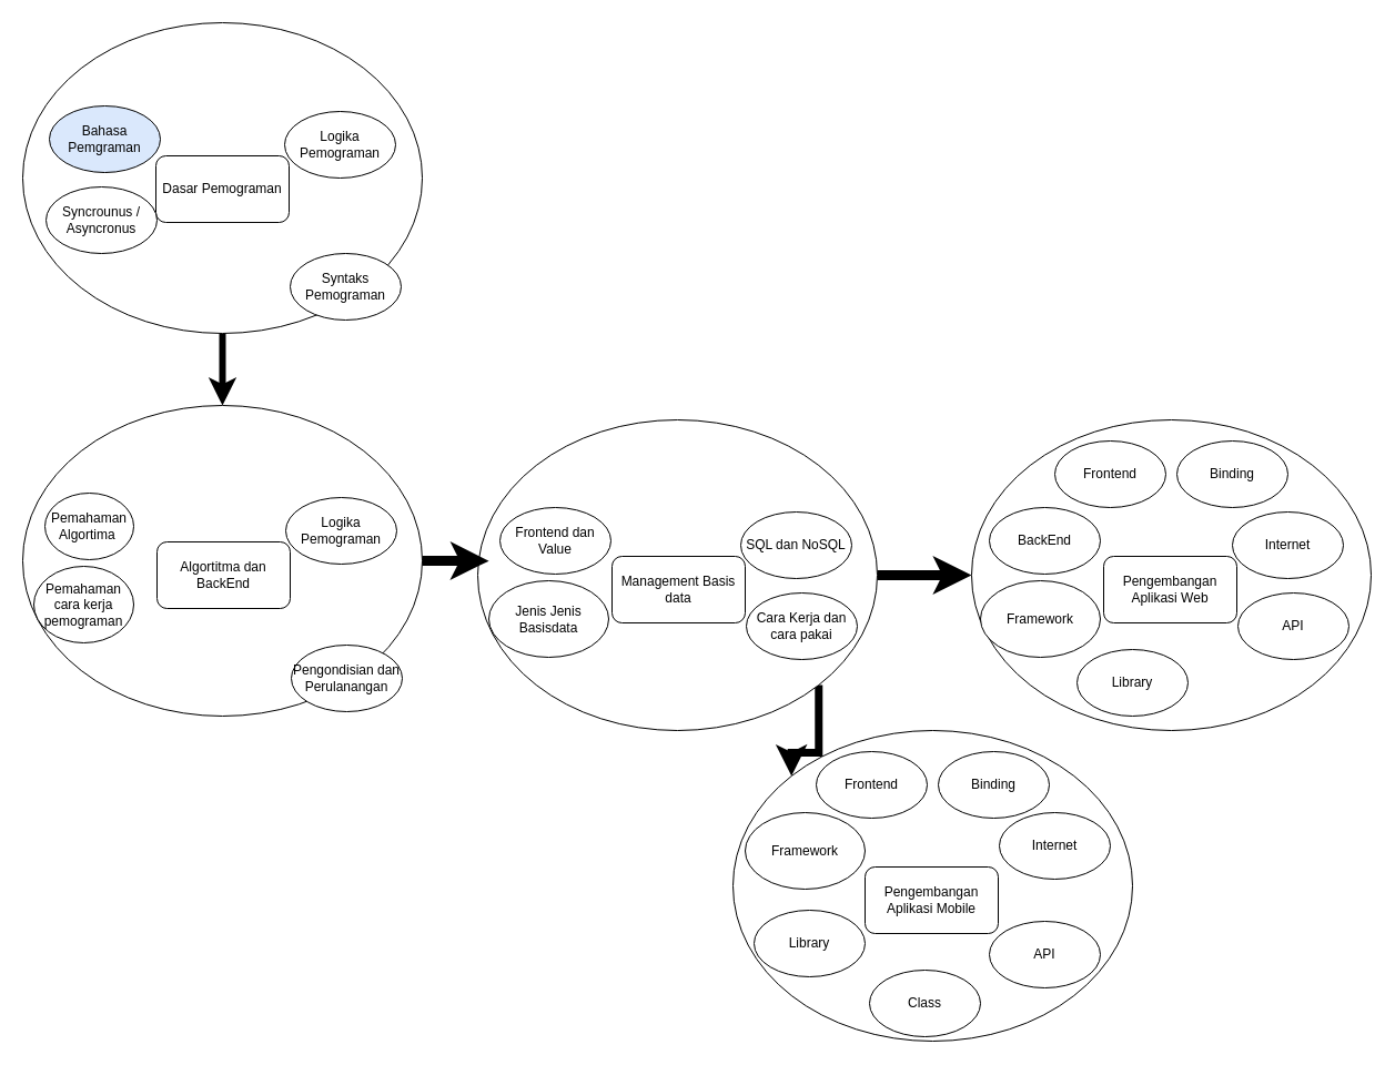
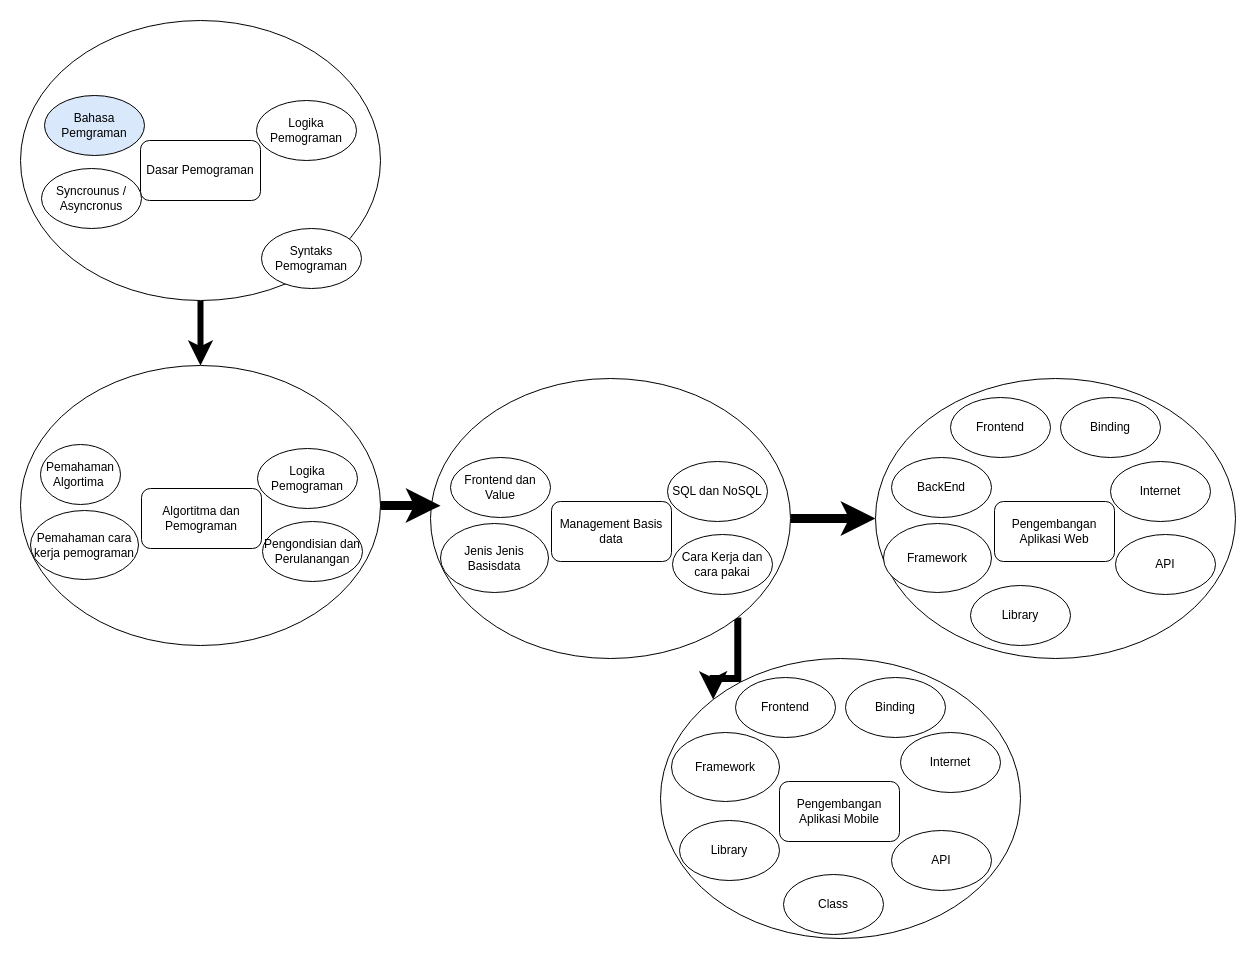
- <mxCell id="10" value="Algortitma dan BackEnd" style="rounded=1;whiteSpace=wrap;html=1;" vertex="1" parent="1"><mxGeometry x="141" y="488" width="120" height="60" as="geometry" /></mxCell>
+ <mxCell id="10" value="Algortitma dan Pemograman" style="rounded=1;whiteSpace=wrap;html=1;" vertex="1" parent="1"><mxGeometry x="141" y="488" width="120" height="60" as="geometry" /></mxCell>
- <mxCell id="14" value="Pemahaman cara kerja pemograman" style="ellipse;whiteSpace=wrap;html=1;" vertex="1" parent="1"><mxGeometry x="30" y="510" width="90" height="69" as="geometry" /></mxCell>
+ <mxCell id="14" value="Pemahaman cara kerja pemograman" style="ellipse;whiteSpace=wrap;html=1;" vertex="1" parent="1"><mxGeometry x="30" y="510" width="108" height="69" as="geometry" /></mxCell>
- <mxCell id="12" value="Pengondisian dan Perulanangan" style="ellipse;whiteSpace=wrap;html=1;" vertex="1" parent="1"><mxGeometry x="262" y="581" width="100" height="60" as="geometry" /></mxCell>
+ <mxCell id="12" value="Pengondisian dan Perulanangan" style="ellipse;whiteSpace=wrap;html=1;" vertex="1" parent="1"><mxGeometry x="262" y="521" width="100" height="60" as="geometry" /></mxCell>
